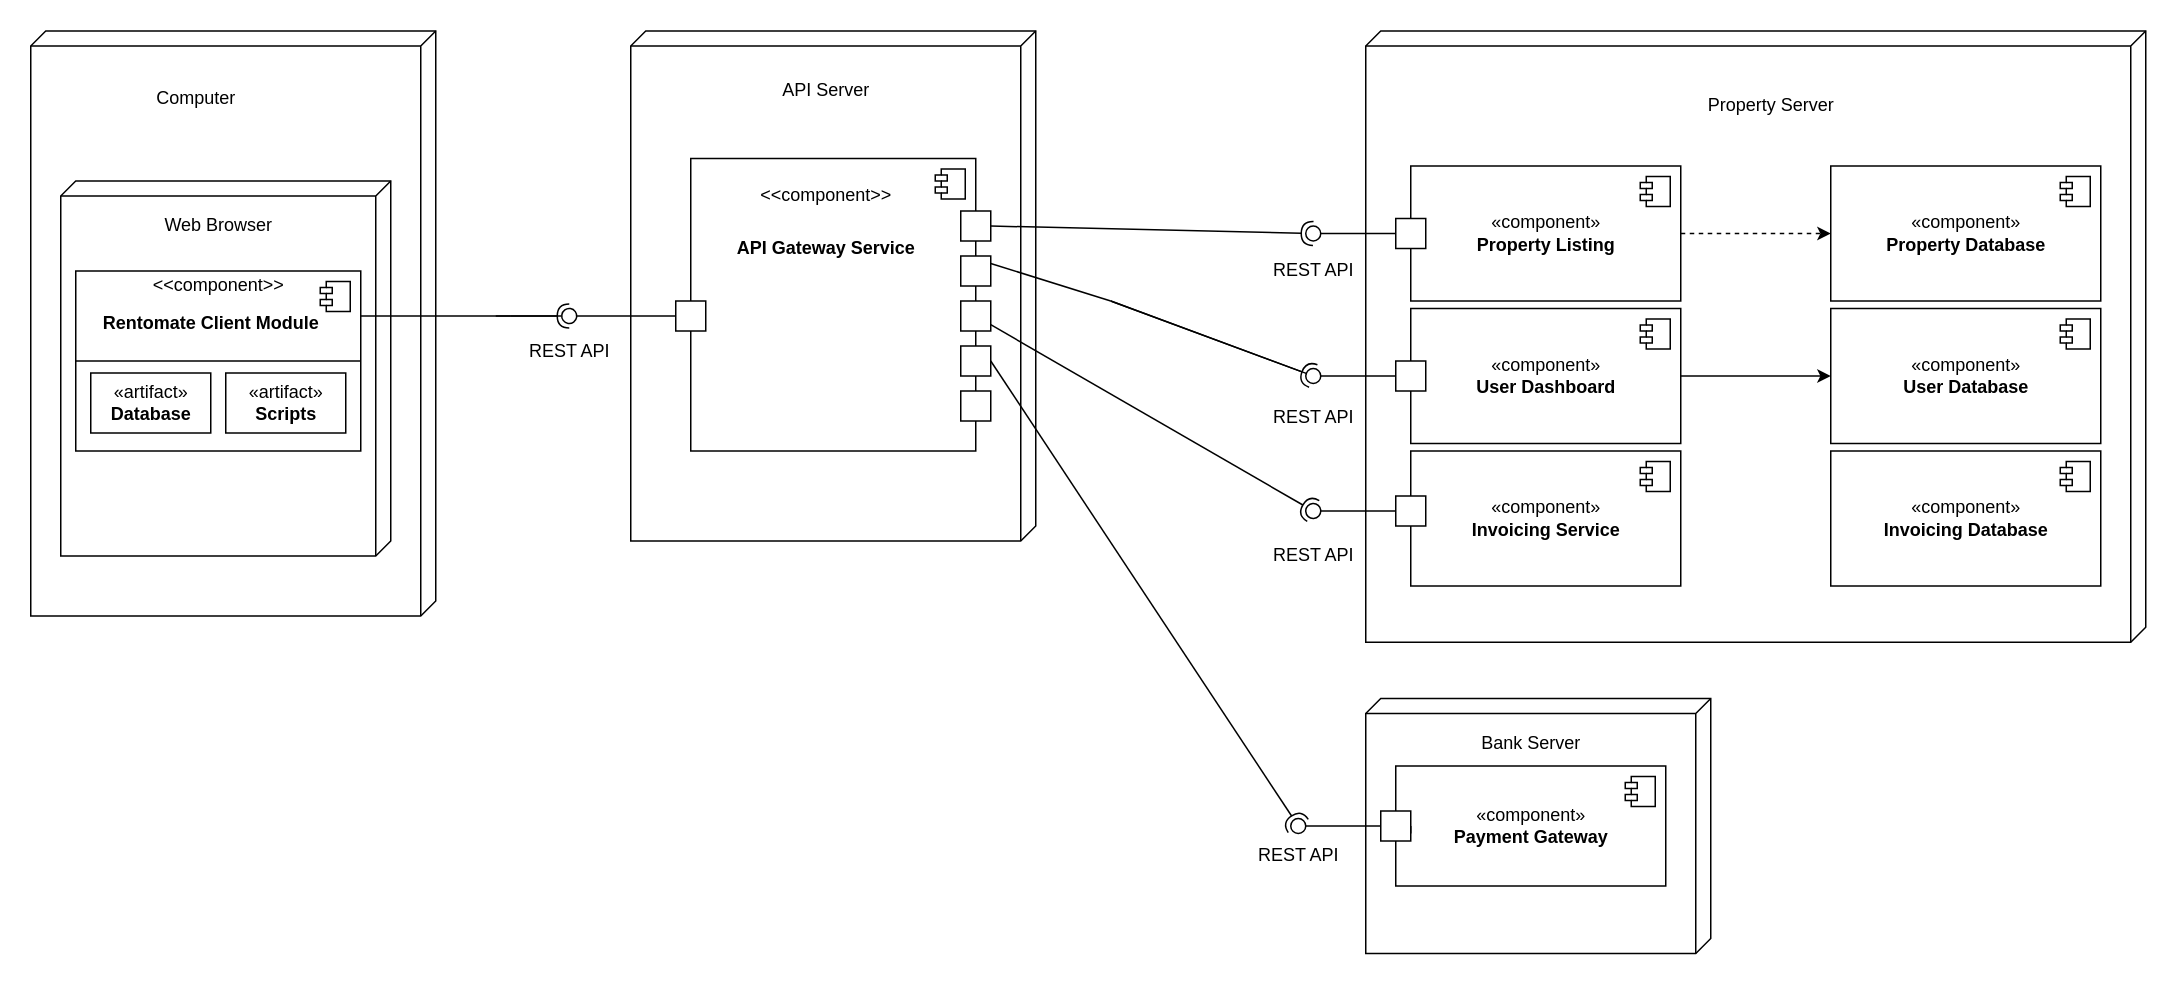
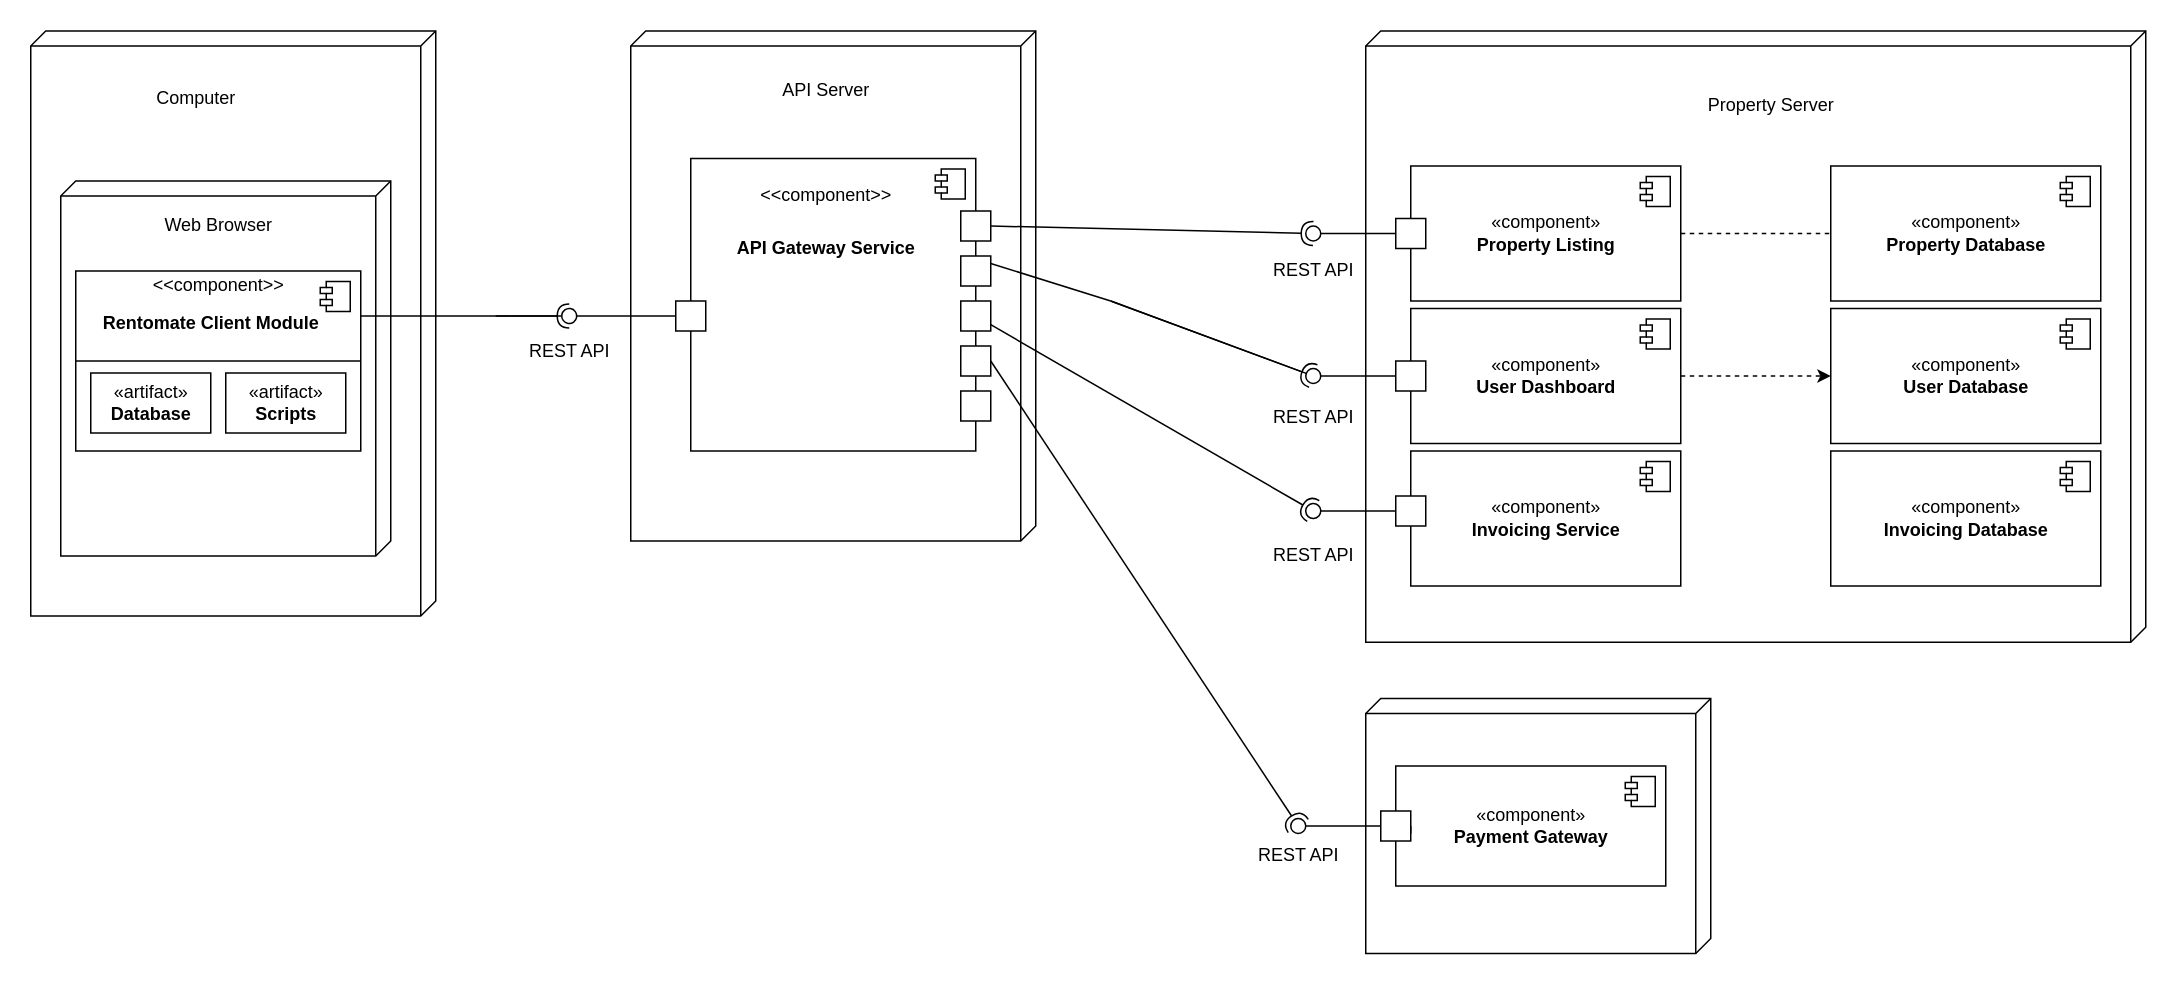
- <mxCell id="32" style="edgeStyle=orthogonalEdgeStyle;rounded=0;orthogonalLoop=1;jettySize=auto;html=1;exitX=1;exitY=0.5;exitDx=0;exitDy=0;dashed=1;startArrow=none;startFill=0;endArrow=classic;endFill=1;" edge="1" parent="1" source="33" target="35"><mxGeometry relative="1" as="geometry" /></mxCell>
+ <mxCell id="32" style="edgeStyle=orthogonalEdgeStyle;rounded=0;orthogonalLoop=1;jettySize=auto;html=1;exitX=1;exitY=0.5;exitDx=0;exitDy=0;dashed=1;startArrow=none;startFill=0;endArrow=none;endFill=1;" edge="1" parent="1" source="33" target="35"><mxGeometry relative="1" as="geometry" /></mxCell>
- <mxCell id="43" style="edgeStyle=orthogonalEdgeStyle;rounded=0;orthogonalLoop=1;jettySize=auto;html=1;exitX=1;exitY=0.5;exitDx=0;exitDy=0;entryX=0;entryY=0.5;entryDx=0;entryDy=0;dashed=0;startArrow=none;startFill=0;endArrow=classic;endFill=1;" edge="1" parent="1" source="44" target="46"><mxGeometry relative="1" as="geometry" /></mxCell>
+ <mxCell id="43" style="edgeStyle=orthogonalEdgeStyle;rounded=0;orthogonalLoop=1;jettySize=auto;html=1;exitX=1;exitY=0.5;exitDx=0;exitDy=0;entryX=0;entryY=0.5;entryDx=0;entryDy=0;dashed=1;startArrow=none;startFill=0;endArrow=classic;endFill=1;" edge="1" parent="1" source="44" target="46"><mxGeometry relative="1" as="geometry" /></mxCell>
- <mxCell id="61" value="Bank Server" style="text;html=1;align=center;verticalAlign=middle;resizable=0;points=[];autosize=1;strokeColor=none;fillColor=none;" vertex="1" parent="1"><mxGeometry x="980" y="485" width="80" height="20" as="geometry" /></mxCell>
